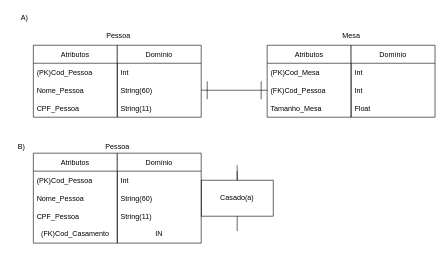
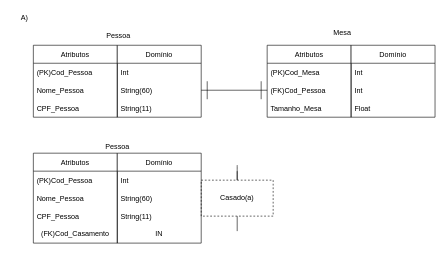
- <mxCell id="19" value="Mesa" style="text;html=1;align=center;verticalAlign=middle;resizable=0;points=[];autosize=1;strokeColor=none;fillColor=none;" vertex="1" parent="1"><mxGeometry x="565" y="50" width="40" height="20" as="geometry" /></mxCell>
+ <mxCell id="19" value="Mesa" style="text;html=1;align=center;verticalAlign=middle;resizable=0;points=[];autosize=1;strokeColor=none;fillColor=none;" vertex="1" parent="1"><mxGeometry x="550" y="45" width="40" height="20" as="geometry" /></mxCell>
- <mxCell id="24" value="B)" style="text;html=1;align=center;verticalAlign=middle;resizable=0;points=[];autosize=1;strokeColor=none;fillColor=none;" vertex="1" parent="1"><mxGeometry x="20" y="235" width="30" height="20" as="geometry" /></mxCell>
- <mxCell id="39" value="Casado(a)" style="rounded=0;whiteSpace=wrap;html=1;sketch=0;fillColor=none;" vertex="1" parent="1"><mxGeometry x="335" y="300" width="120" height="60" as="geometry" /></mxCell>
+ <mxCell id="39" value="Casado(a)" style="rounded=0;whiteSpace=wrap;html=1;sketch=0;fillColor=none;dashed=1;" vertex="1" parent="1"><mxGeometry x="335" y="300" width="120" height="60" as="geometry" /></mxCell>
